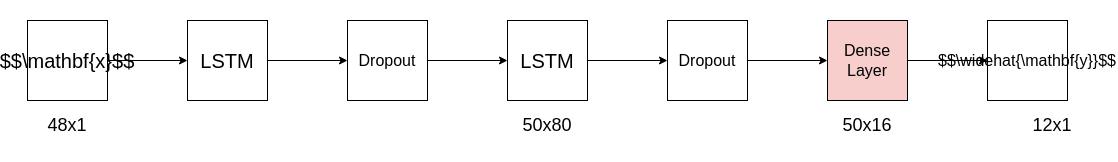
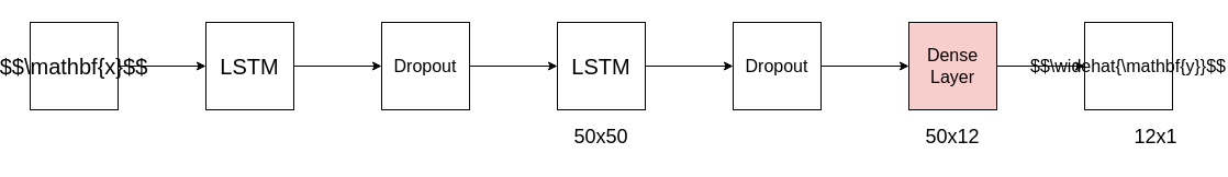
- <mxCell id="15" value="48x1" style="text;html=1;strokeColor=none;fillColor=none;align=center;verticalAlign=middle;whiteSpace=wrap;rounded=0;fontSize=18;" vertex="1" parent="1"><mxGeometry x="30" y="110" width="60" height="30" as="geometry" /></mxCell>
- <mxCell id="16" value="50x80" style="text;html=1;strokeColor=none;fillColor=none;align=center;verticalAlign=middle;whiteSpace=wrap;rounded=0;fontSize=18;" vertex="1" parent="1"><mxGeometry x="510" y="110" width="60" height="30" as="geometry" /></mxCell>
+ <mxCell id="16" value="50x50" style="text;html=1;strokeColor=none;fillColor=none;align=center;verticalAlign=middle;whiteSpace=wrap;rounded=0;fontSize=18;" vertex="1" parent="1"><mxGeometry x="510" y="110" width="60" height="30" as="geometry" /></mxCell>
- <mxCell id="17" value="50x16" style="text;html=1;strokeColor=none;fillColor=none;align=center;verticalAlign=middle;whiteSpace=wrap;rounded=0;fontSize=18;" vertex="1" parent="1"><mxGeometry x="830" y="110" width="60" height="30" as="geometry" /></mxCell>
+ <mxCell id="17" value="50x12" style="text;html=1;strokeColor=none;fillColor=none;align=center;verticalAlign=middle;whiteSpace=wrap;rounded=0;fontSize=18;" vertex="1" parent="1"><mxGeometry x="830" y="110" width="60" height="30" as="geometry" /></mxCell>
